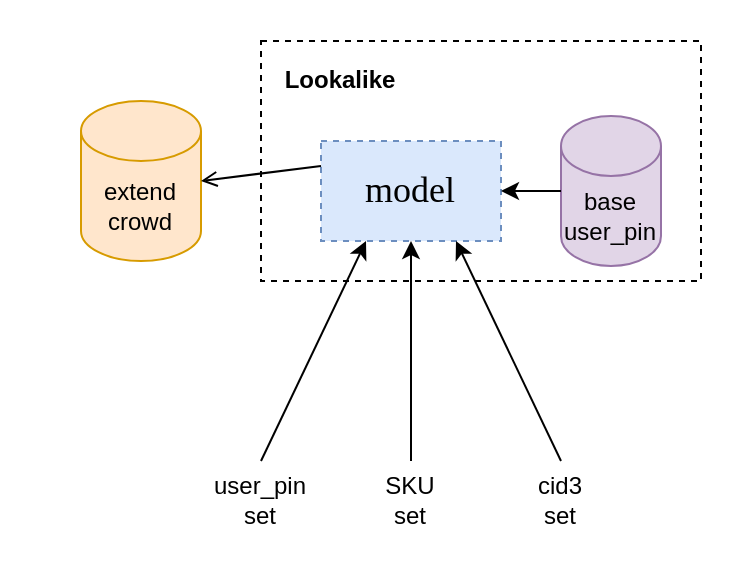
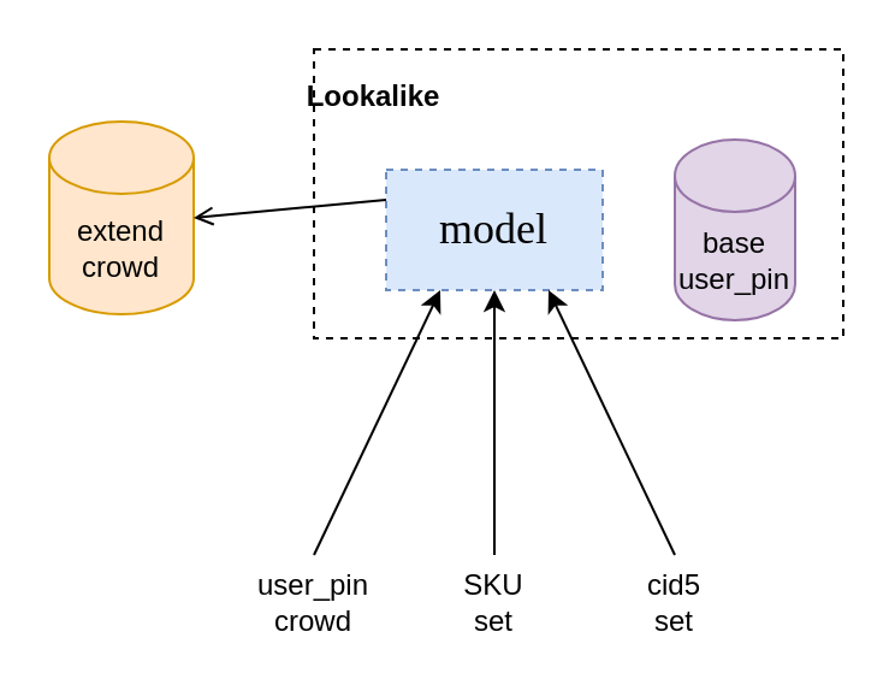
- <mxCell id="6" value="&lt;b&gt;Lookalike&lt;/b&gt;" style="text;html=1;strokeColor=none;fillColor=none;align=center;verticalAlign=middle;whiteSpace=wrap;rounded=0;dashed=1;" vertex="1" parent="1"><mxGeometry x="150" y="30" width="40" height="20" as="geometry" /></mxCell>
+ <mxCell id="6" value="&lt;b&gt;Lookalike&lt;/b&gt;" style="text;html=1;strokeColor=none;fillColor=none;align=center;verticalAlign=middle;whiteSpace=wrap;rounded=0;dashed=1;" vertex="1" parent="1"><mxGeometry x="135" y="30" width="40" height="20" as="geometry" /></mxCell>
- <mxCell id="13" value="extend crowd" style="shape=cylinder3;whiteSpace=wrap;html=1;boundedLbl=1;backgroundOutline=1;size=15;fillColor=#ffe6cc;strokeColor=#d79b00;" vertex="1" parent="1"><mxGeometry x="40" y="50" width="60" height="80" as="geometry" /></mxCell>
+ <mxCell id="13" value="extend crowd" style="shape=cylinder3;whiteSpace=wrap;html=1;boundedLbl=1;backgroundOutline=1;size=15;fillColor=#ffe6cc;strokeColor=#d79b00;" vertex="1" parent="1"><mxGeometry x="20" y="50" width="60" height="80" as="geometry" /></mxCell>
- <mxCell id="5" value="" style="endArrow=classic;html=1;exitX=0;exitY=0.5;exitDx=0;exitDy=0;exitPerimeter=0;entryX=1;entryY=0.5;entryDx=0;entryDy=0;" edge="1" parent="1" source="4" target="3"><mxGeometry width="50" height="50" relative="1" as="geometry"><mxPoint x="-50" y="290" as="sourcePoint" /><mxPoint x="0" y="240" as="targetPoint" /></mxGeometry></mxCell>
- <mxCell id="10" value="user_pin set&lt;br&gt;" style="text;html=1;strokeColor=none;fillColor=none;align=center;verticalAlign=middle;whiteSpace=wrap;rounded=0;dashed=1;" vertex="1" parent="1"><mxGeometry x="110" y="240" width="40" height="20" as="geometry" /></mxCell>
+ <mxCell id="10" value="user_pin crowd&lt;br&gt;" style="text;html=1;strokeColor=none;fillColor=none;align=center;verticalAlign=middle;whiteSpace=wrap;rounded=0;dashed=1;" vertex="1" parent="1"><mxGeometry x="110" y="240" width="40" height="20" as="geometry" /></mxCell>
- <mxCell id="12" value="cid3 set" style="text;html=1;strokeColor=none;fillColor=none;align=center;verticalAlign=middle;whiteSpace=wrap;rounded=0;dashed=1;" vertex="1" parent="1"><mxGeometry x="260" y="240" width="40" height="20" as="geometry" /></mxCell>
+ <mxCell id="12" value="cid5 set" style="text;html=1;strokeColor=none;fillColor=none;align=center;verticalAlign=middle;whiteSpace=wrap;rounded=0;dashed=1;" vertex="1" parent="1"><mxGeometry x="260" y="240" width="40" height="20" as="geometry" /></mxCell>
